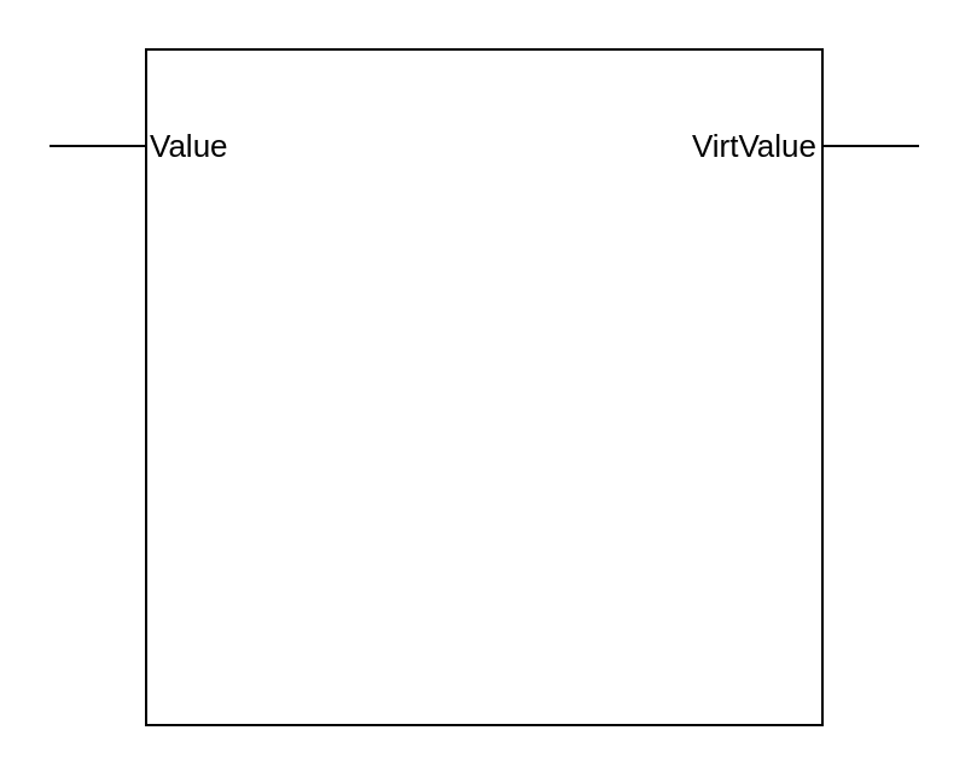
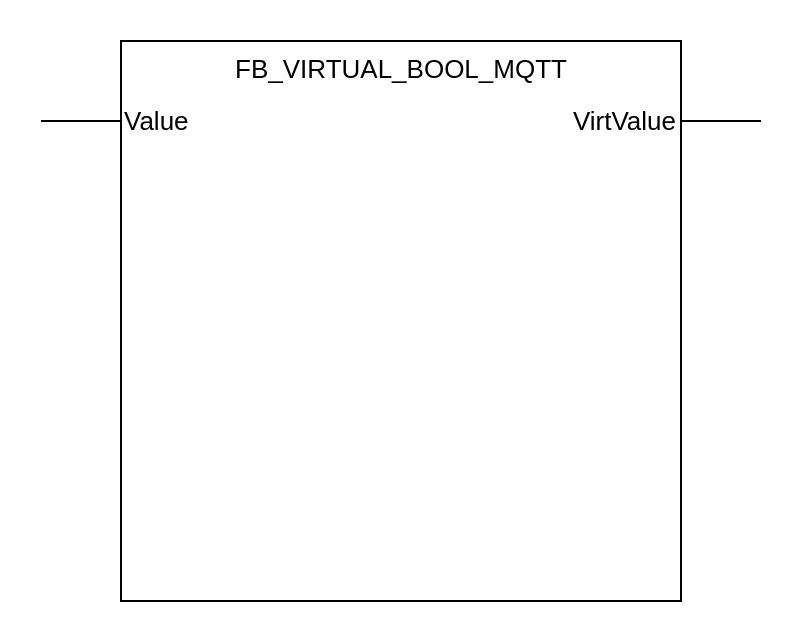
+ <mxCell id="3" value="&lt;div&gt;&lt;span&gt;FB_VIRTUAL_BOOL_MQTT&lt;/span&gt;&lt;/div&gt;" style="text;html=1;align=center;fontSize=13;" parent="1" vertex="1"><mxGeometry x="95" y="20" width="210" height="30" as="geometry" /></mxCell>
